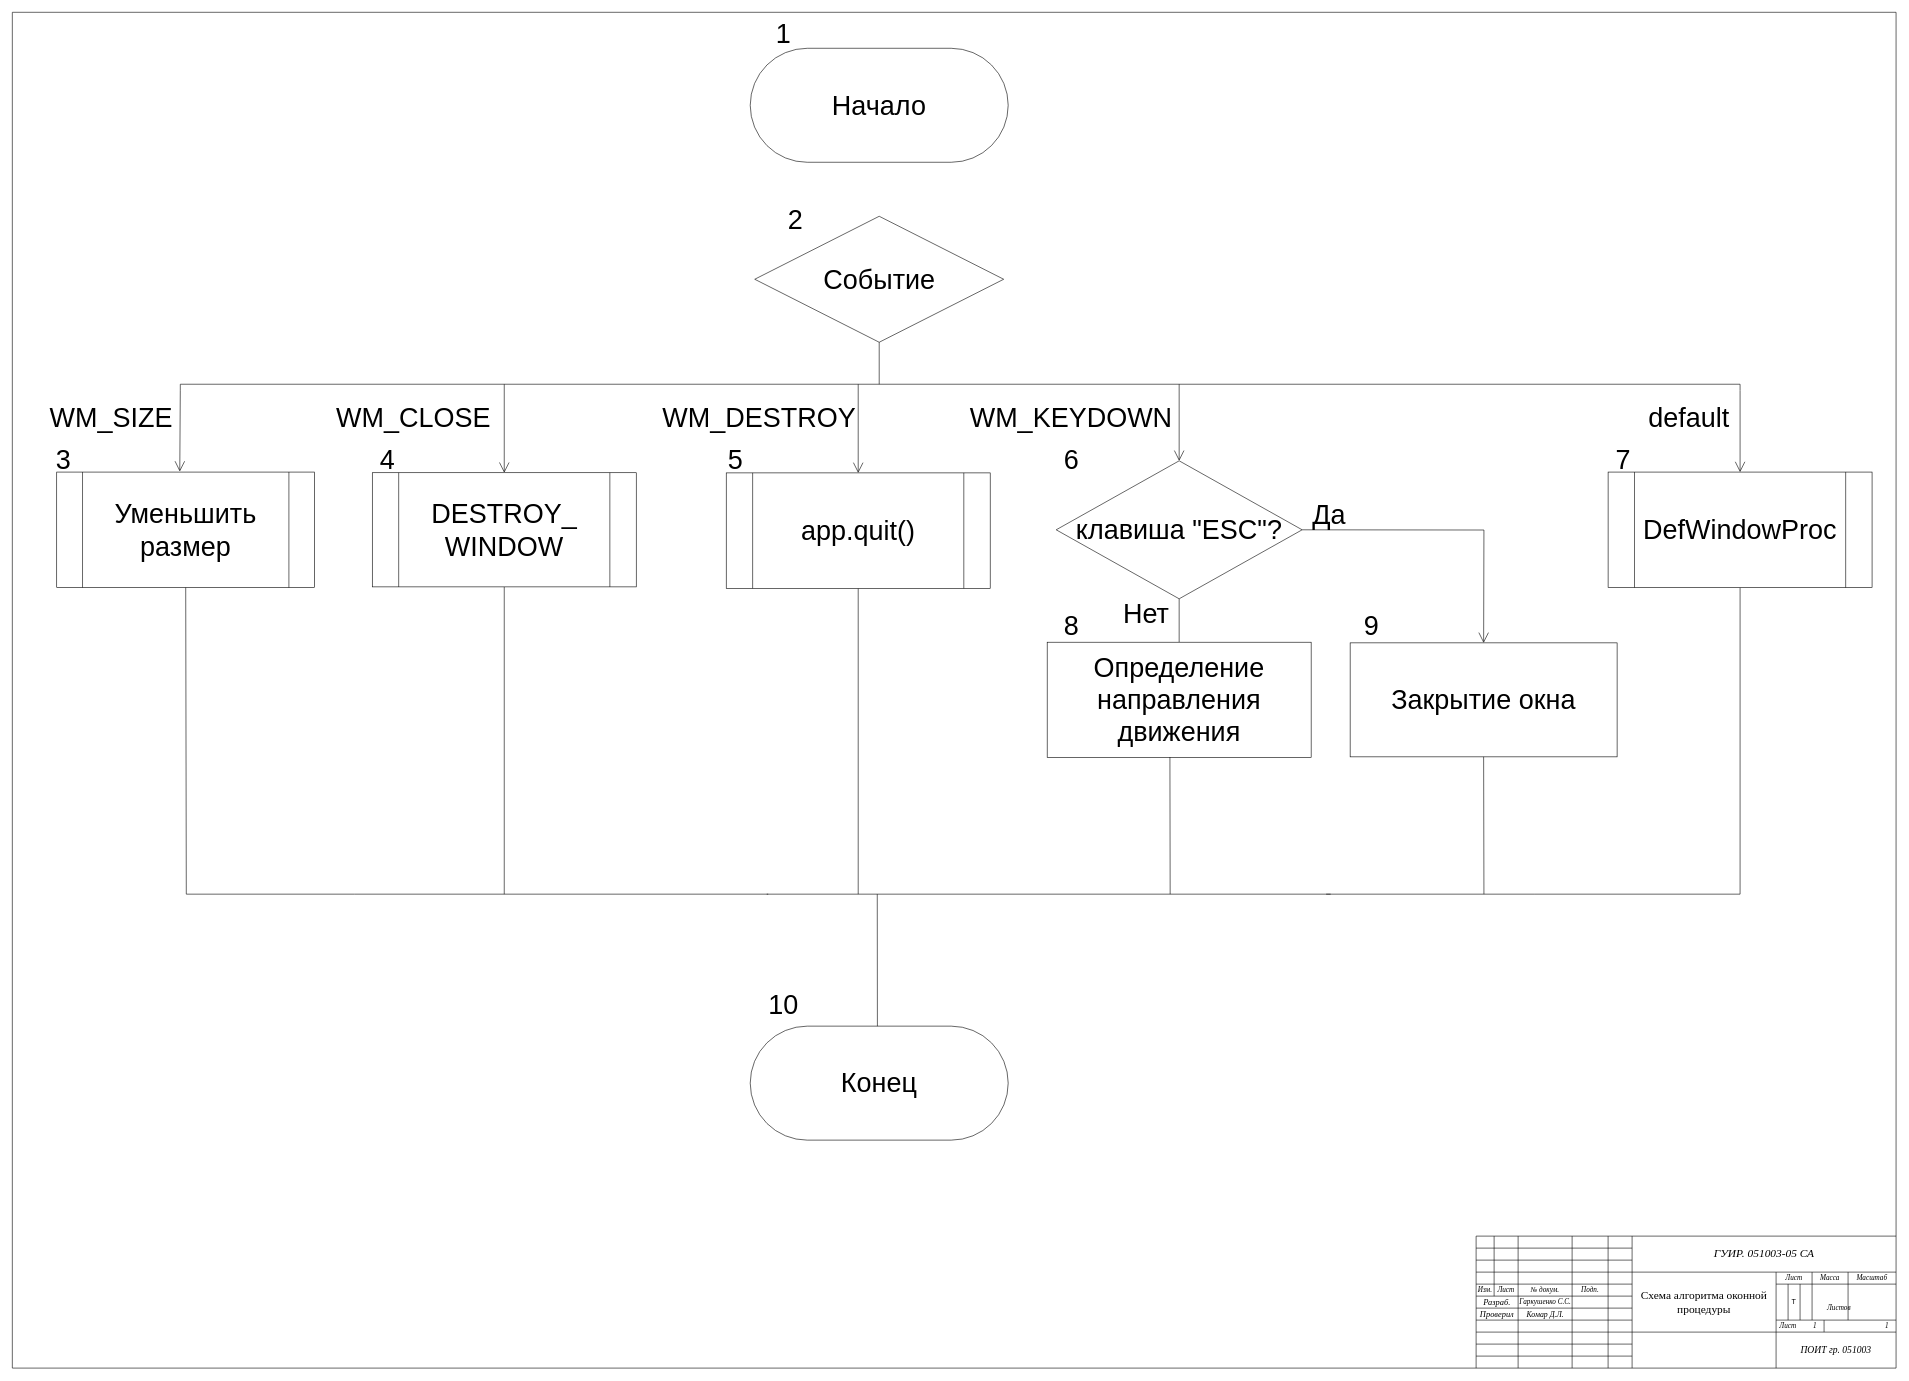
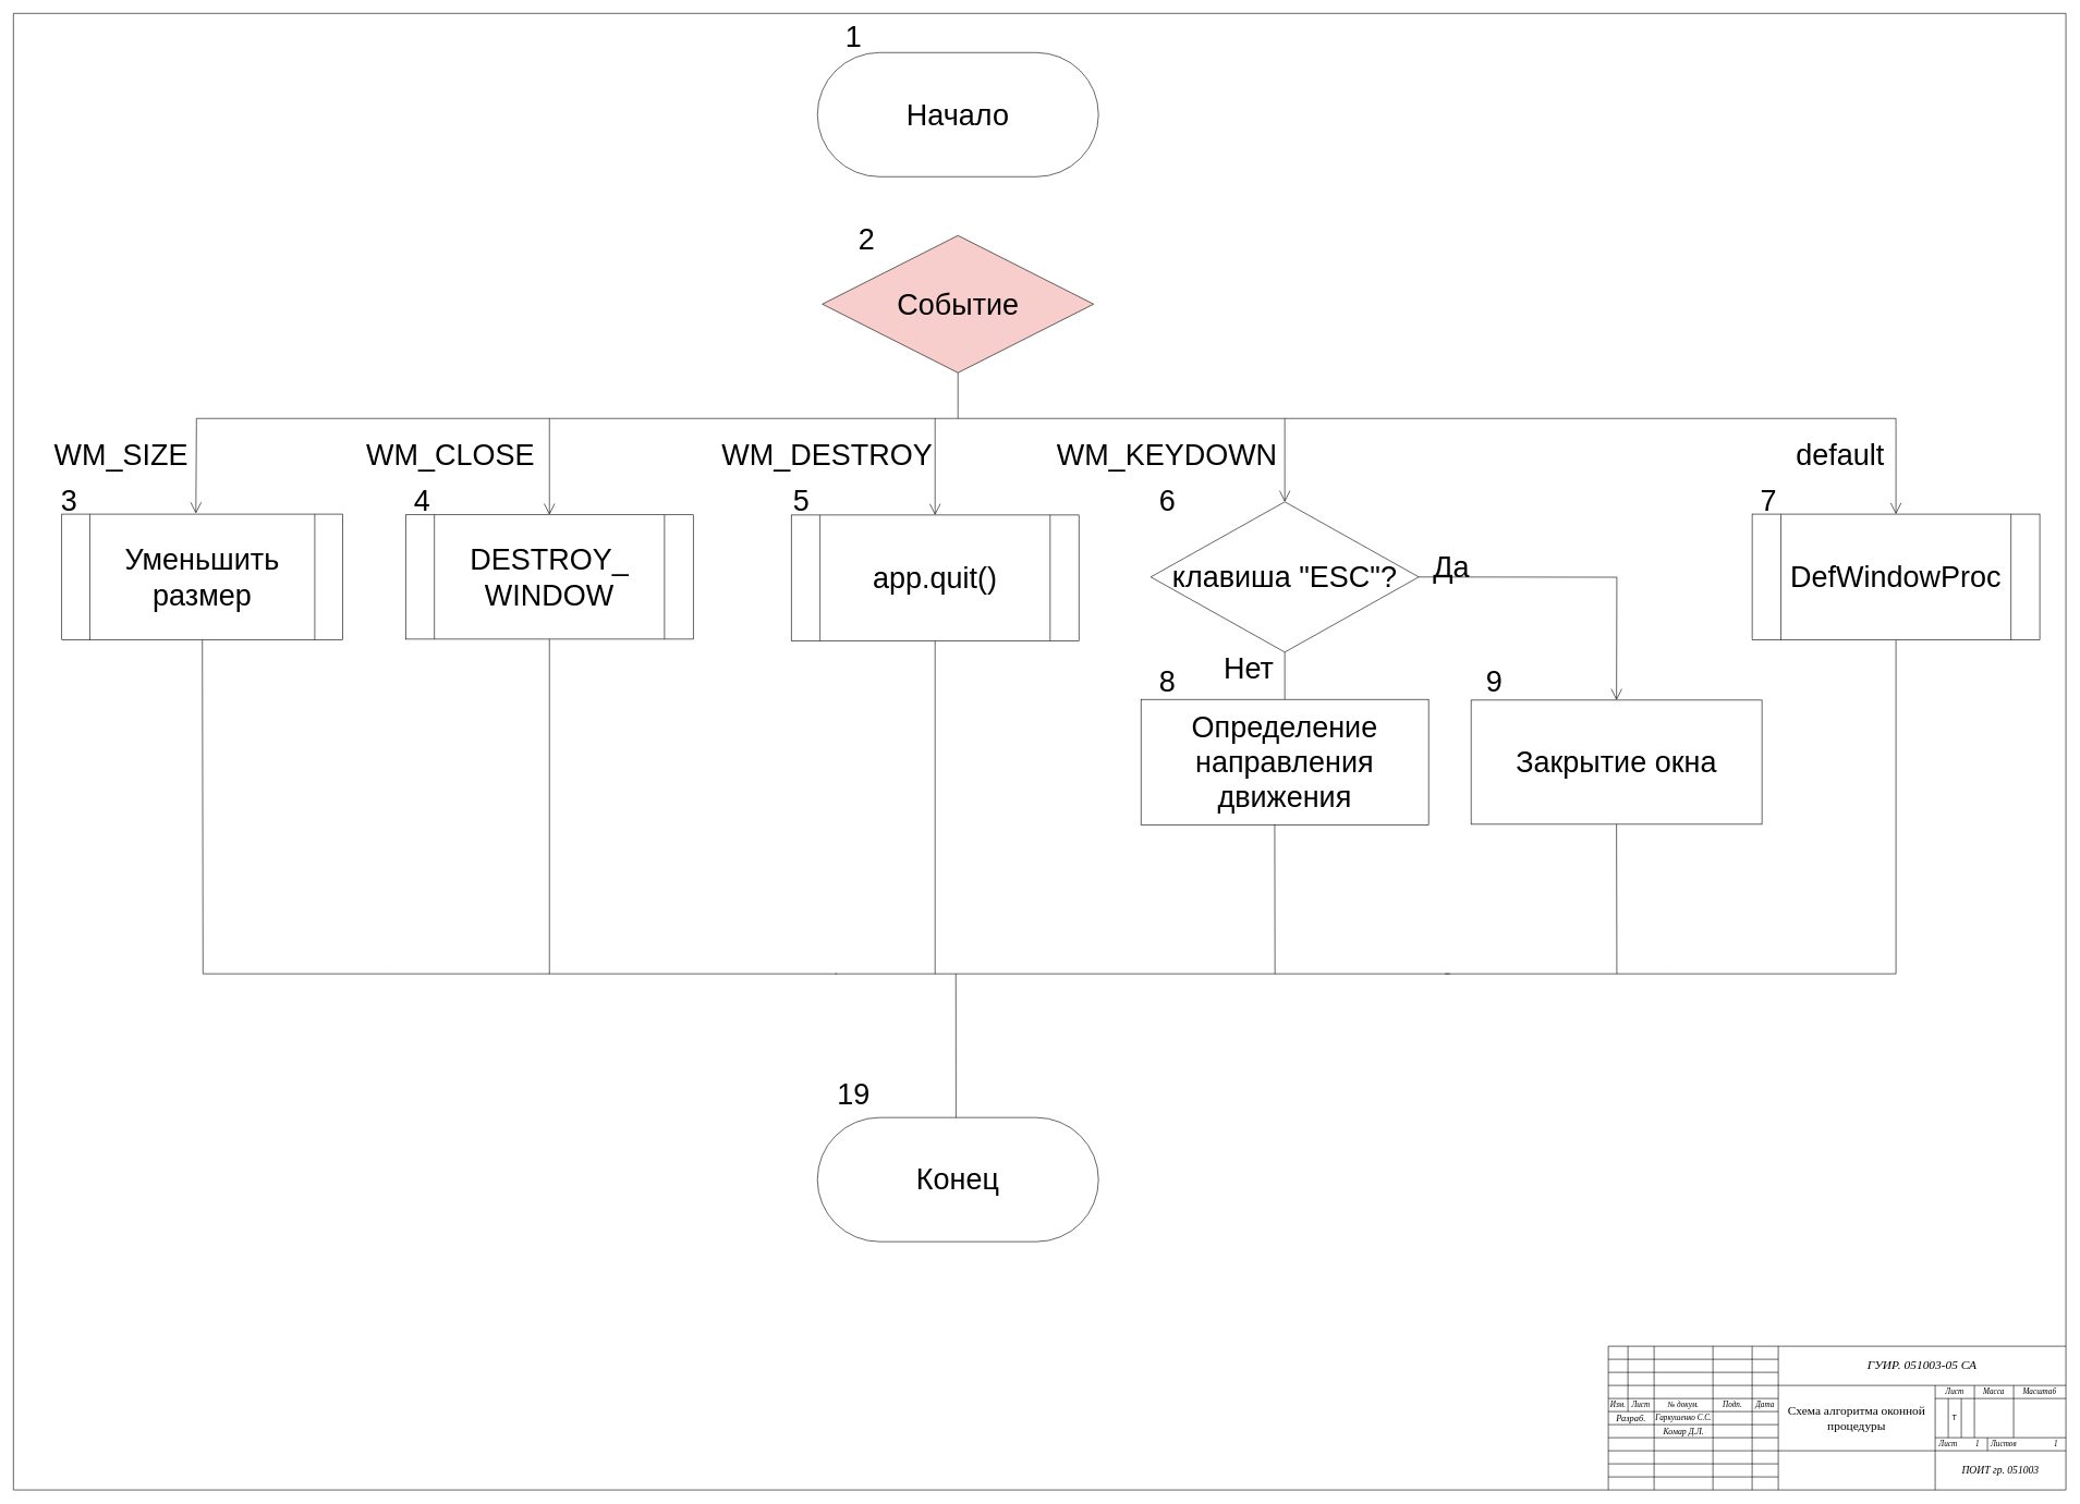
- <mxCell id="2" value="&lt;span style=&quot;font-size: 45px;&quot;&gt;Событие&lt;/span&gt;" style="rhombus;whiteSpace=wrap;html=1;strokeWidth=1;fontSize=45;" parent="1" vertex="1"><mxGeometry x="1257.5" y="360" width="415" height="210" as="geometry" /></mxCell>
+ <mxCell id="2" value="&lt;span style=&quot;font-size: 45px;&quot;&gt;Событие&lt;/span&gt;" style="rhombus;whiteSpace=wrap;html=1;strokeWidth=1;fontSize=45;fillColor=#f8cecc;" parent="1" vertex="1"><mxGeometry x="1257.5" y="360" width="415" height="210" as="geometry" /></mxCell>
- <mxCell id="36" value="&lt;font style=&quot;font-size: 45px;&quot;&gt;Да&lt;/font&gt;" style="text;html=1;strokeColor=none;fillColor=none;align=center;verticalAlign=middle;whiteSpace=wrap;rounded=0;fontSize=45;" parent="1" vertex="1"><mxGeometry x="2185" y="842.78" width="60" height="30" as="geometry" /></mxCell>
+ <mxCell id="36" value="&lt;font style=&quot;font-size: 45px;&quot;&gt;Да&lt;/font&gt;" style="text;html=1;strokeColor=none;fillColor=none;align=center;verticalAlign=middle;whiteSpace=wrap;rounded=0;fontSize=45;" parent="1" vertex="1"><mxGeometry x="2190" y="852.78" width="60" height="30" as="geometry" /></mxCell>
- <mxCell id="46" value="10" style="text;html=1;align=center;verticalAlign=middle;resizable=0;points=[];autosize=1;strokeColor=none;fillColor=none;fontSize=45;" parent="1" vertex="1"><mxGeometry x="1270" y="1640" width="70" height="70" as="geometry" /></mxCell>
+ <mxCell id="46" value="19" style="text;html=1;align=center;verticalAlign=middle;resizable=0;points=[];autosize=1;strokeColor=none;fillColor=none;fontSize=45;" parent="1" vertex="1"><mxGeometry x="1270" y="1640" width="70" height="70" as="geometry" /></mxCell>
+ <mxCell id="101" value="&lt;p style=&quot;margin-left: 0 ; margin-right: 0 ; margin-top: 0px ; margin-bottom: 0px ; text-indent: 0 ; direction: ltr&quot;&gt;&lt;font style=&quot;font-size: 12px ; font-family: &amp;#34;times new roman&amp;#34; ; color: #000000 ; direction: ltr ; letter-spacing: 0px ; line-height: 140% ; opacity: 1&quot;&gt;&lt;i&gt;Дата&lt;/i&gt;&lt;/font&gt;&lt;font style=&quot;font-size: 12px ; font-family: &amp;#34;times new roman&amp;#34; ; color: #000000 ; direction: ltr ; letter-spacing: 0px ; line-height: 140% ; opacity: 1&quot;&gt;&lt;br&gt;&lt;/font&gt;&lt;/p&gt;" style="verticalAlign=middle;align=center;vsdxID=45;fillColor=none;gradientColor=none;shape=stencil(nZBLDoAgDERP0z3SIyjew0SURgSD+Lu9kMZoXLhwN9O+tukAlrNpJg1SzDH4QW/URgNYgZTkjA4UkwJUgGXng+6DX1zLfmoymdXo17xh5zmRJ6Q42BWCfc2oJfdAr+Yv+AP9Cb7OJ3H/2JG1HNGz/84klThPVCc=);strokeColor=none;labelBackgroundColor=none;rounded=0;html=1;whiteSpace=wrap;" parent="97" vertex="1"><mxGeometry x="2680" y="2140" width="40" height="20" as="geometry" /></mxCell>
- <mxCell id="80" value="&lt;p style=&quot;margin-left: 0 ; margin-right: 0 ; margin-top: 0px ; margin-bottom: 0px ; text-indent: 0 ; direction: ltr&quot;&gt;&lt;font style=&quot;font-size: 12px ; font-family: &amp;#34;times new roman&amp;#34; ; color: #000000 ; direction: ltr ; letter-spacing: 0px ; line-height: 140% ; opacity: 1&quot;&gt;&lt;i&gt;Листов&lt;/i&gt;&lt;/font&gt;&lt;font style=&quot;font-size: 12px ; font-family: &amp;#34;times new roman&amp;#34; ; color: #000000 ; direction: ltr ; letter-spacing: 0px ; line-height: 140% ; opacity: 1&quot;&gt;&lt;br&gt;&lt;/font&gt;&lt;/p&gt;" style="verticalAlign=middle;align=center;vsdxID=47;fillColor=none;gradientColor=none;shape=stencil(nZBLDoAgDERP0z3SIyjew0SURgSD+Lu9kMZoXLhwN9O+tukAlrNpJg1SzDH4QW/URgNYgZTkjA4UkwJUgGXng+6DX1zLfmoymdXo17xh5zmRJ6Q42BWCfc2oJfdAr+Yv+AP9Cb7OJ3H/2JG1HNGz/84klThPVCc=);strokeColor=none;labelBackgroundColor=none;rounded=0;html=1;whiteSpace=wrap;" parent="48" vertex="1"><mxGeometry x="580" y="110" width="50" height="20" as="geometry" /></mxCell>
+ <mxCell id="80" value="&lt;p style=&quot;margin-left: 0 ; margin-right: 0 ; margin-top: 0px ; margin-bottom: 0px ; text-indent: 0 ; direction: ltr&quot;&gt;&lt;font style=&quot;font-size: 12px ; font-family: &amp;#34;times new roman&amp;#34; ; color: #000000 ; direction: ltr ; letter-spacing: 0px ; line-height: 140% ; opacity: 1&quot;&gt;&lt;i&gt;Листов&lt;/i&gt;&lt;/font&gt;&lt;font style=&quot;font-size: 12px ; font-family: &amp;#34;times new roman&amp;#34; ; color: #000000 ; direction: ltr ; letter-spacing: 0px ; line-height: 140% ; opacity: 1&quot;&gt;&lt;br&gt;&lt;/font&gt;&lt;/p&gt;" style="verticalAlign=middle;align=center;vsdxID=47;fillColor=none;gradientColor=none;shape=stencil(nZBLDoAgDERP0z3SIyjew0SURgSD+Lu9kMZoXLhwN9O+tukAlrNpJg1SzDH4QW/URgNYgZTkjA4UkwJUgGXng+6DX1zLfmoymdXo17xh5zmRJ6Q42BWCfc2oJfdAr+Yv+AP9Cb7OJ3H/2JG1HNGz/84klThPVCc=);strokeColor=none;labelBackgroundColor=none;rounded=0;html=1;whiteSpace=wrap;" parent="48" vertex="1"><mxGeometry x="580" y="140" width="50" height="20" as="geometry" /></mxCell>
- <mxCell id="98" value="&lt;p style=&quot;margin-left: 0 ; margin-right: 0 ; margin-top: 0px ; margin-bottom: 0px ; text-indent: 0 ; direction: ltr&quot;&gt;&lt;font style=&quot;font-size: 14px ; font-family: &amp;#34;times new roman&amp;#34; ; color: #000000 ; direction: ltr ; letter-spacing: 0px ; line-height: 140% ; opacity: 1&quot;&gt;&lt;i&gt;Проверил&lt;/i&gt;&lt;/font&gt;&lt;font style=&quot;font-size: 14px ; font-family: &amp;#34;times new roman&amp;#34; ; color: #000000 ; direction: ltr ; letter-spacing: 0px ; line-height: 140% ; opacity: 1&quot;&gt;&lt;br&gt;&lt;/font&gt;&lt;/p&gt;" style="verticalAlign=middle;align=center;vsdxID=41;fillColor=none;gradientColor=none;shape=stencil(nZBLDoAgDERP0z3SIyjew0SURgSD+Lu9kMZoXLhwN9O+tukAlrNpJg1SzDH4QW/URgNYgZTkjA4UkwJUgGXng+6DX1zLfmoymdXo17xh5zmRJ6Q42BWCfc2oJfdAr+Yv+AP9Cb7OJ3H/2JG1HNGz/84klThPVCc=);strokeColor=none;labelBackgroundColor=none;rounded=0;html=1;whiteSpace=wrap;" parent="97" vertex="1"><mxGeometry x="2460" y="2180" width="70" height="20" as="geometry" /></mxCell>
